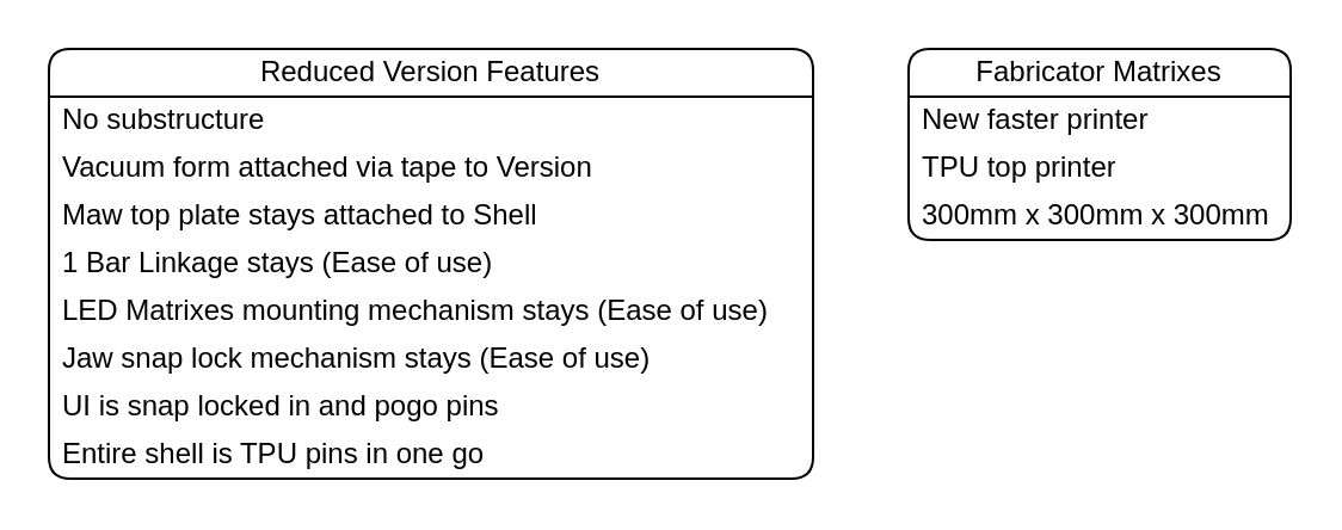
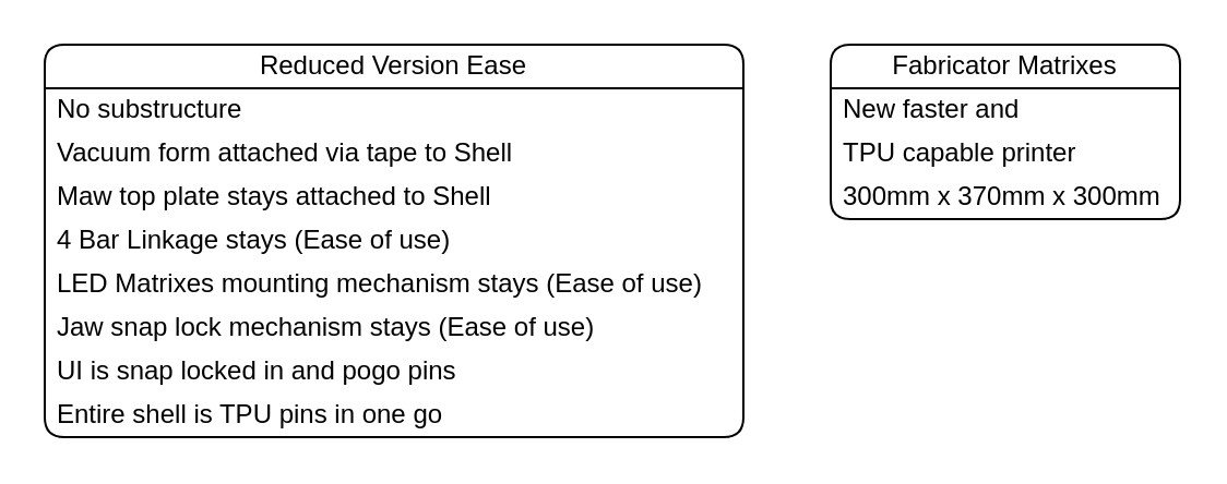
- <mxCell id="2" value="Reduced Version Features" style="swimlane;fontStyle=0;childLayout=stackLayout;horizontal=1;startSize=20;horizontalStack=0;resizeParent=1;resizeParentMax=0;resizeLast=0;collapsible=0;marginBottom=0;whiteSpace=wrap;html=1;rounded=1;container=1;" vertex="1" parent="1"><mxGeometry x="20" y="20" width="320" height="180" as="geometry" /></mxCell>
+ <mxCell id="2" value="Reduced Version Ease" style="swimlane;fontStyle=0;childLayout=stackLayout;horizontal=1;startSize=20;horizontalStack=0;resizeParent=1;resizeParentMax=0;resizeLast=0;collapsible=0;marginBottom=0;whiteSpace=wrap;html=1;rounded=1;container=1;" vertex="1" parent="1"><mxGeometry x="20" y="20" width="320" height="180" as="geometry" /></mxCell>
- <mxCell id="12" value="New faster printer" style="text;strokeColor=none;fillColor=none;align=left;verticalAlign=middle;spacingLeft=4;spacingRight=4;overflow=hidden;points=[[0,0.5],[1,0.5]];portConstraint=eastwest;rotatable=0;whiteSpace=wrap;html=1;" vertex="1" parent="11"><mxGeometry y="20" width="160" height="20" as="geometry" /></mxCell>
+ <mxCell id="12" value="New faster and" style="text;strokeColor=none;fillColor=none;align=left;verticalAlign=middle;spacingLeft=4;spacingRight=4;overflow=hidden;points=[[0,0.5],[1,0.5]];portConstraint=eastwest;rotatable=0;whiteSpace=wrap;html=1;" vertex="1" parent="11"><mxGeometry y="20" width="160" height="20" as="geometry" /></mxCell>
- <mxCell id="4" value="Vacuum form attached via tape to Version" style="text;strokeColor=none;fillColor=none;align=left;verticalAlign=middle;spacingLeft=4;spacingRight=4;overflow=hidden;points=[[0,0.5],[1,0.5]];portConstraint=eastwest;rotatable=0;whiteSpace=wrap;html=1;" vertex="1" parent="2"><mxGeometry y="40" width="320" height="20" as="geometry" /></mxCell>
+ <mxCell id="4" value="Vacuum form attached via tape to Shell" style="text;strokeColor=none;fillColor=none;align=left;verticalAlign=middle;spacingLeft=4;spacingRight=4;overflow=hidden;points=[[0,0.5],[1,0.5]];portConstraint=eastwest;rotatable=0;whiteSpace=wrap;html=1;" vertex="1" parent="2"><mxGeometry y="40" width="320" height="20" as="geometry" /></mxCell>
- <mxCell id="13" value="TPU top printer" style="text;strokeColor=none;fillColor=none;align=left;verticalAlign=middle;spacingLeft=4;spacingRight=4;overflow=hidden;points=[[0,0.5],[1,0.5]];portConstraint=eastwest;rotatable=0;whiteSpace=wrap;html=1;" vertex="1" parent="11"><mxGeometry y="40" width="160" height="20" as="geometry" /></mxCell>
+ <mxCell id="13" value="TPU capable printer" style="text;strokeColor=none;fillColor=none;align=left;verticalAlign=middle;spacingLeft=4;spacingRight=4;overflow=hidden;points=[[0,0.5],[1,0.5]];portConstraint=eastwest;rotatable=0;whiteSpace=wrap;html=1;" vertex="1" parent="11"><mxGeometry y="40" width="160" height="20" as="geometry" /></mxCell>
- <mxCell id="14" value="300mm x 300mm x 300mm" style="text;strokeColor=none;fillColor=none;align=left;verticalAlign=middle;spacingLeft=4;spacingRight=4;overflow=hidden;points=[[0,0.5],[1,0.5]];portConstraint=eastwest;rotatable=0;whiteSpace=wrap;html=1;" vertex="1" parent="11"><mxGeometry y="60" width="160" height="20" as="geometry" /></mxCell>
+ <mxCell id="14" value="300mm x 370mm x 300mm" style="text;strokeColor=none;fillColor=none;align=left;verticalAlign=middle;spacingLeft=4;spacingRight=4;overflow=hidden;points=[[0,0.5],[1,0.5]];portConstraint=eastwest;rotatable=0;whiteSpace=wrap;html=1;" vertex="1" parent="11"><mxGeometry y="60" width="160" height="20" as="geometry" /></mxCell>
- <mxCell id="6" value="1 Bar Linkage stays (Ease of use)" style="text;strokeColor=none;fillColor=none;align=left;verticalAlign=middle;spacingLeft=4;spacingRight=4;overflow=hidden;points=[[0,0.5],[1,0.5]];portConstraint=eastwest;rotatable=0;whiteSpace=wrap;html=1;" vertex="1" parent="2"><mxGeometry y="80" width="320" height="20" as="geometry" /></mxCell>
+ <mxCell id="6" value="4 Bar Linkage stays (Ease of use)" style="text;strokeColor=none;fillColor=none;align=left;verticalAlign=middle;spacingLeft=4;spacingRight=4;overflow=hidden;points=[[0,0.5],[1,0.5]];portConstraint=eastwest;rotatable=0;whiteSpace=wrap;html=1;" vertex="1" parent="2"><mxGeometry y="80" width="320" height="20" as="geometry" /></mxCell>
